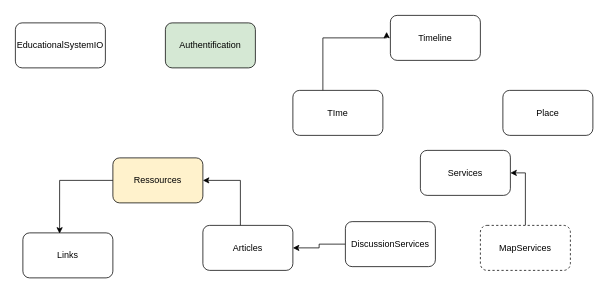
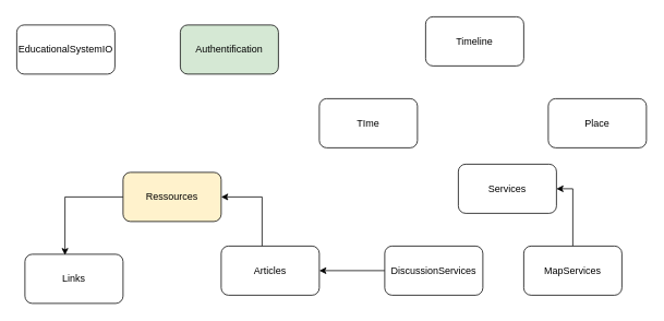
- <mxCell id="14" style="edgeStyle=orthogonalEdgeStyle;rounded=0;orthogonalLoop=1;jettySize=auto;html=1;entryX=-0.042;entryY=0.367;entryDx=0;entryDy=0;entryPerimeter=0;" edge="1" parent="1" source="15" target="12"><mxGeometry relative="1" as="geometry"><Array as="points"><mxPoint x="430" y="50" /><mxPoint x="515" y="50" /></Array></mxGeometry></mxCell>
- <mxCell id="11" value="DiscussionServices" style="rounded=1;whiteSpace=wrap;html=1;" vertex="1" parent="1"><mxGeometry x="460" y="295" width="120" height="60" as="geometry" /></mxCell>
+ <mxCell id="11" value="DiscussionServices" style="rounded=1;whiteSpace=wrap;html=1;" vertex="1" parent="1"><mxGeometry x="470" y="300" width="120" height="60" as="geometry" /></mxCell>
- <mxCell id="5" value="&lt;span&gt;MapServices&lt;br&gt;&lt;/span&gt;" style="rounded=1;whiteSpace=wrap;html=1;dashed=1;" vertex="1" parent="1"><mxGeometry x="640" y="300" width="120" height="60" as="geometry" /></mxCell>
+ <mxCell id="5" value="&lt;span&gt;MapServices&lt;br&gt;&lt;/span&gt;" style="rounded=1;whiteSpace=wrap;html=1;" vertex="1" parent="1"><mxGeometry x="640" y="300" width="120" height="60" as="geometry" /></mxCell>
